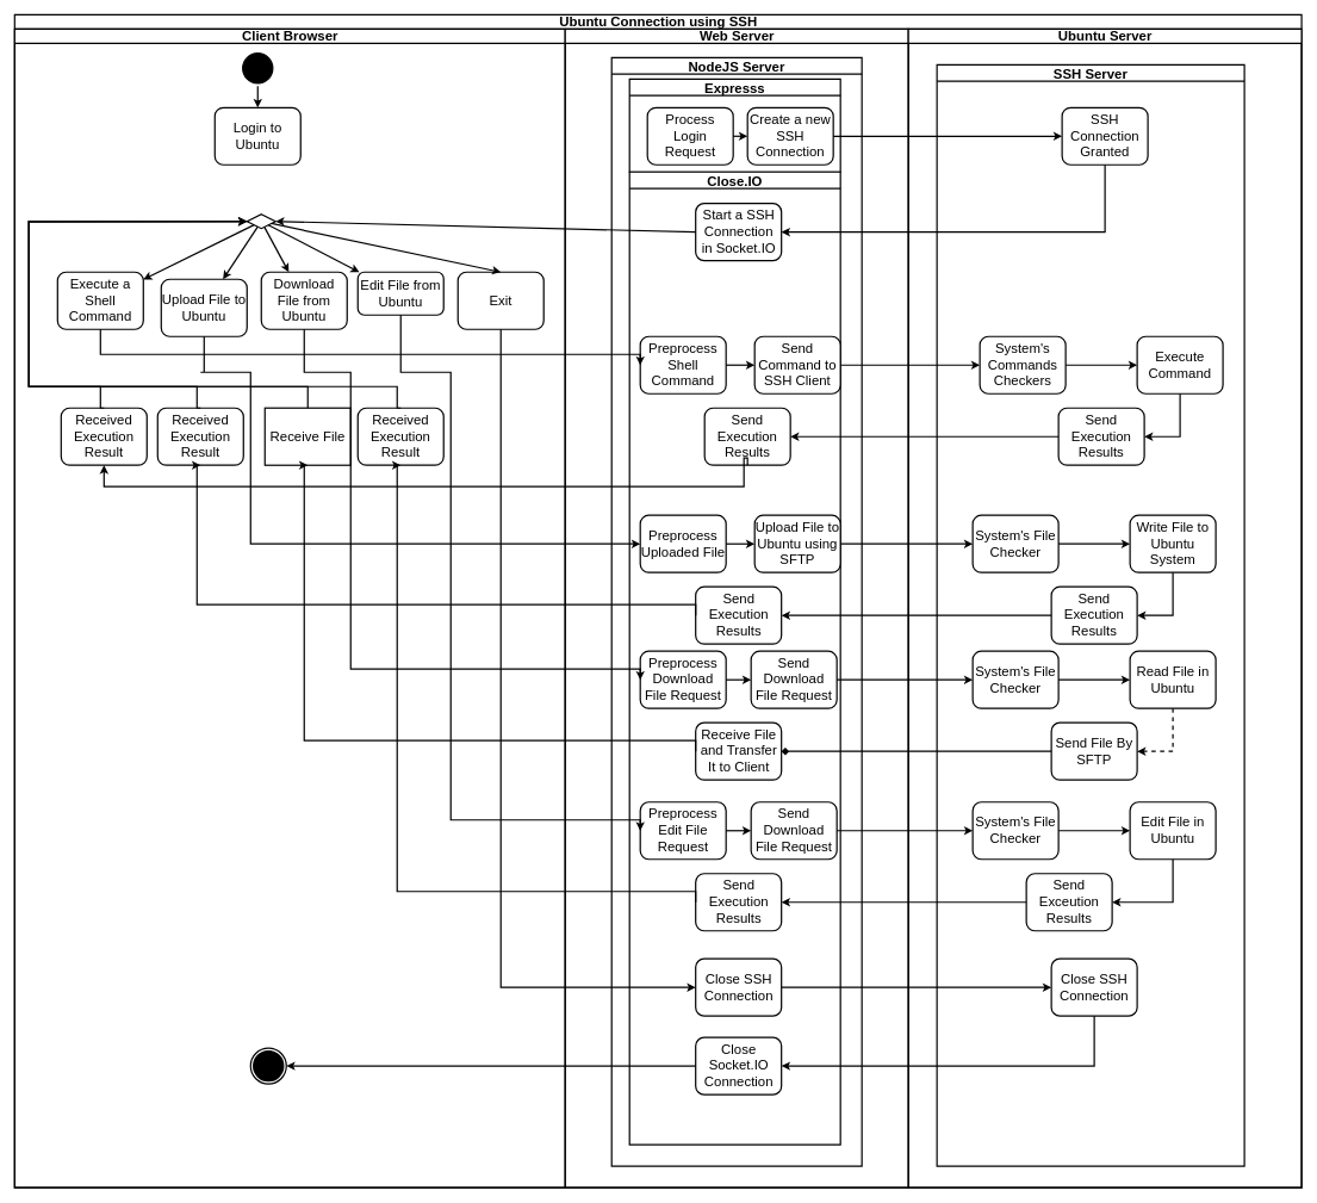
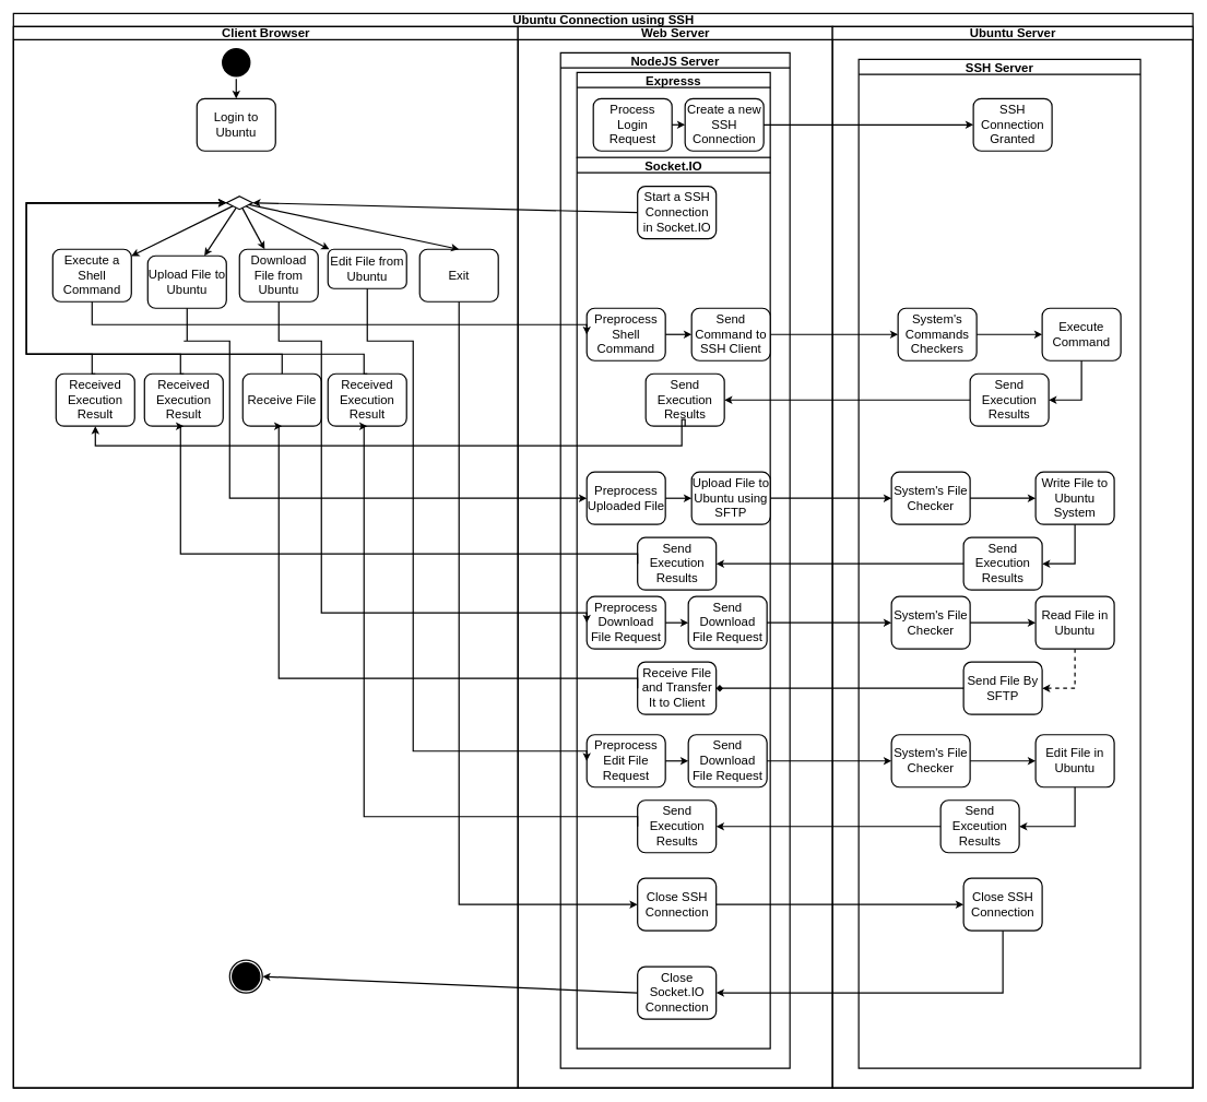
- <mxCell id="34" value="Close.IO" style="swimlane;fontSize=19;strokeWidth=2;" parent="29" vertex="1"><mxGeometry x="25" y="160" width="295" height="1360" as="geometry" /></mxCell>
+ <mxCell id="34" value="Socket.IO" style="swimlane;fontSize=19;strokeWidth=2;" parent="29" vertex="1"><mxGeometry x="25" y="160" width="295" height="1360" as="geometry" /></mxCell>
- <mxCell id="66" value="" style="endArrow=classic;html=1;rounded=0;edgeStyle=orthogonalEdgeStyle;entryX=1;entryY=0.5;entryDx=0;entryDy=0;exitX=0.5;exitY=1;exitDx=0;exitDy=0;fontSize=19;strokeWidth=2;" parent="3" source="53" target="35" edge="1"><mxGeometry width="50" height="50" relative="1" as="geometry"><mxPoint x="180" y="250" as="sourcePoint" /><mxPoint x="230" y="200" as="targetPoint" /></mxGeometry></mxCell>
- <mxCell id="22" value="Receive File" style="whiteSpace=wrap;html=1;fontSize=19;strokeWidth=2;rounded=0;" parent="4" vertex="1"><mxGeometry x="350" y="530" width="120" height="80" as="geometry" /></mxCell>
+ <mxCell id="22" value="Receive File" style="rounded=1;whiteSpace=wrap;html=1;fontSize=19;strokeWidth=2;" parent="4" vertex="1"><mxGeometry x="350" y="530" width="120" height="80" as="geometry" /></mxCell>
- <mxCell id="50" value="Close Socket.IO Connection" style="rounded=1;whiteSpace=wrap;html=1;fontSize=19;strokeWidth=2;" parent="34" vertex="1"><mxGeometry x="92.5" y="1210" width="120" height="80" as="geometry" /></mxCell>
+ <mxCell id="50" value="Close Socket.IO Connection" style="rounded=1;whiteSpace=wrap;html=1;fontSize=19;strokeWidth=2;" parent="34" vertex="1"><mxGeometry x="92.5" y="1235" width="120" height="80" as="geometry" /></mxCell>
